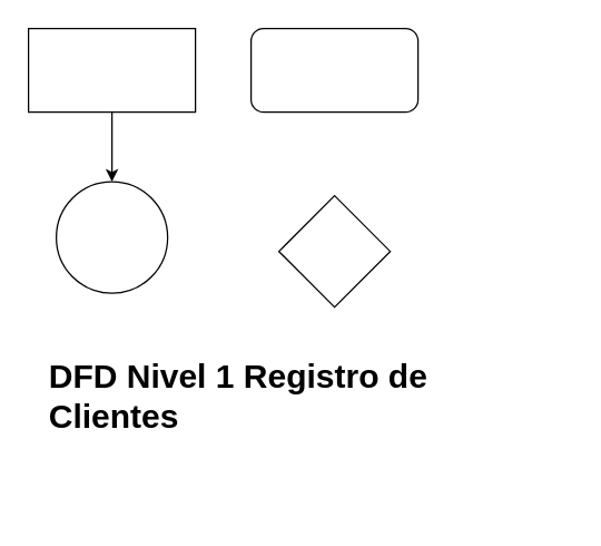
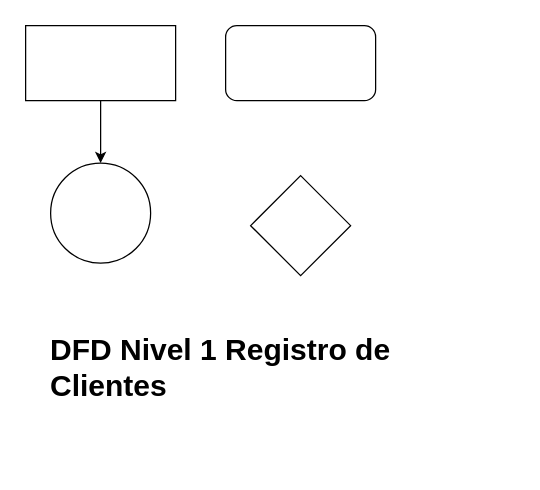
- <mxCell id="5" value="&lt;h1&gt;DFD Nivel 1 Registro de Clientes&amp;nbsp;&lt;/h1&gt;" style="text;html=1;strokeColor=none;fillColor=none;spacing=5;spacingTop=-20;whiteSpace=wrap;overflow=hidden;rounded=0;" parent="1" vertex="1"><mxGeometry x="30" y="250" width="380" height="120" as="geometry" /></mxCell>
+ <mxCell id="5" value="&lt;h1&gt;DFD Nivel 1 Registro de Clientes&amp;nbsp;&lt;/h1&gt;" style="text;html=1;strokeColor=none;fillColor=none;spacing=5;spacingTop=-20;whiteSpace=wrap;overflow=hidden;rounded=0;" parent="1" vertex="1"><mxGeometry x="35" y="260" width="380" height="120" as="geometry" /></mxCell>
